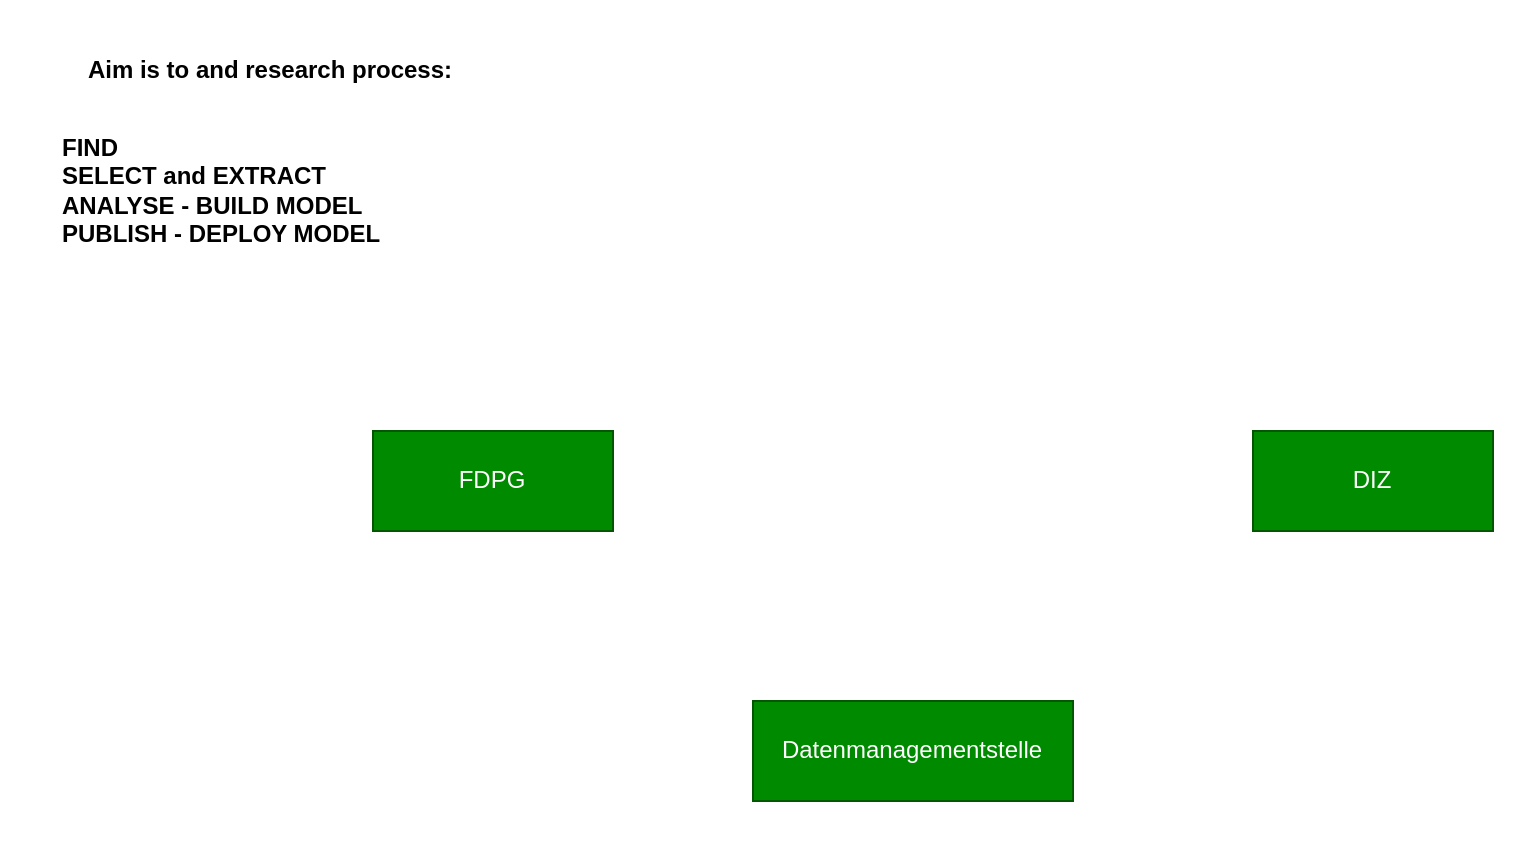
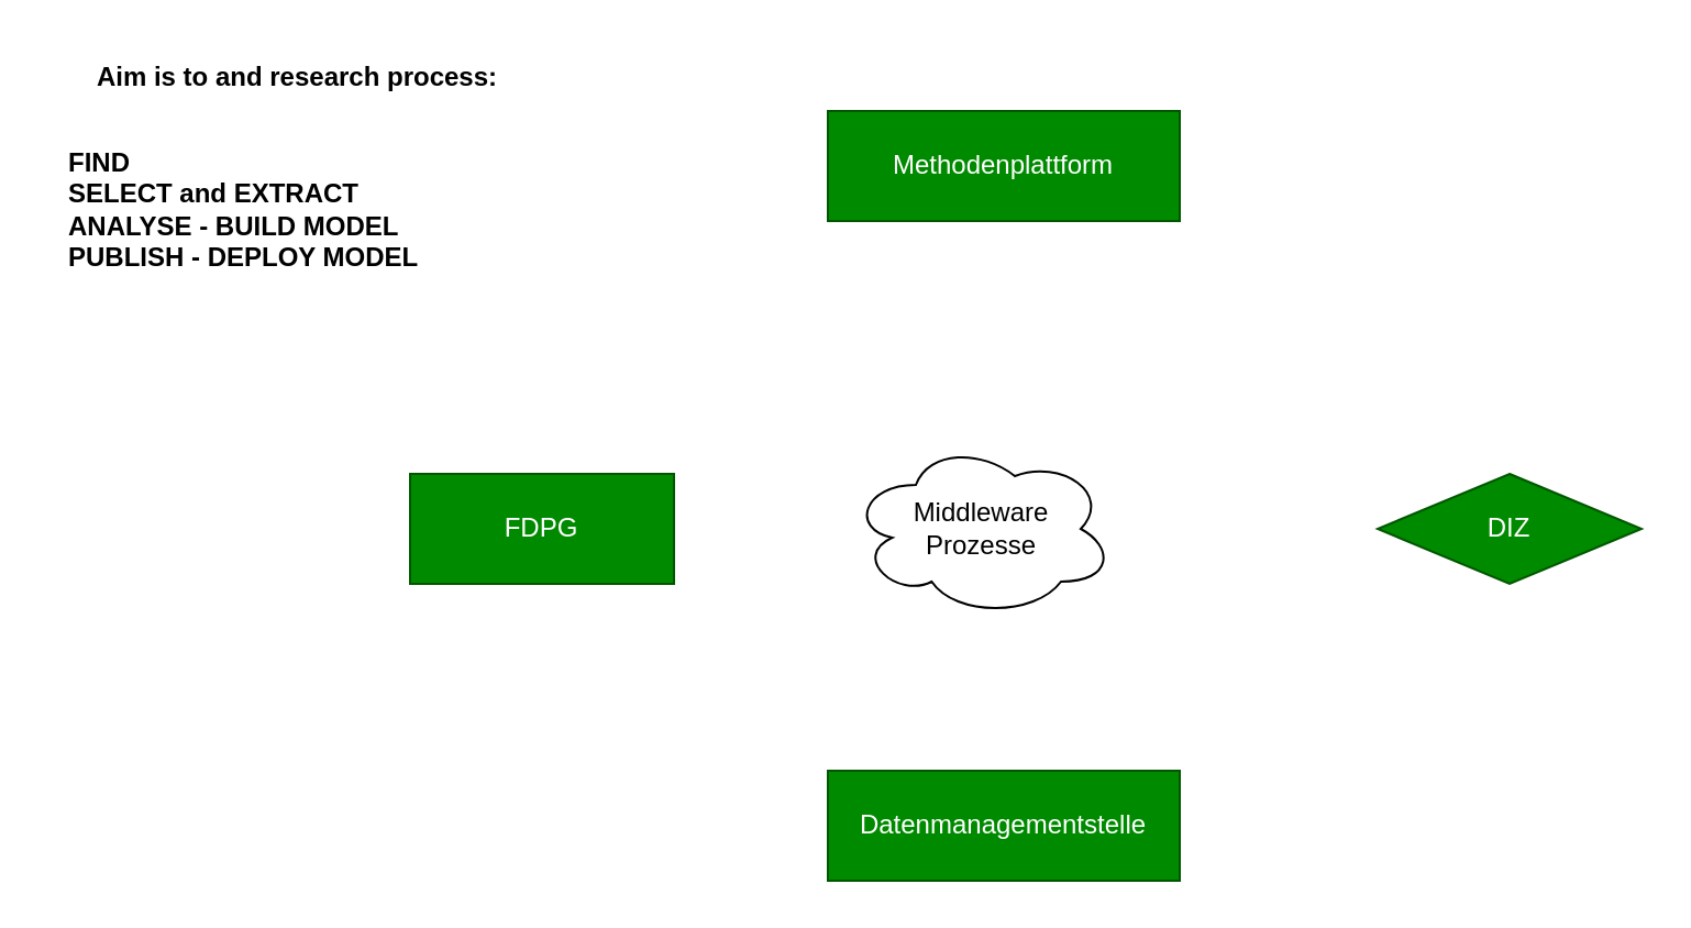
+ <mxCell id="5" value="Methodenplattform" style="rounded=0;whiteSpace=wrap;html=1;fillColor=#008a00;strokeColor=#005700;fontColor=#ffffff;" parent="1" vertex="1"><mxGeometry x="376" y="50" width="160" height="50" as="geometry" /></mxCell>
+ <mxCell id="6" value="Middleware&lt;br&gt;Prozesse" style="ellipse;shape=cloud;whiteSpace=wrap;html=1;" parent="1" vertex="1"><mxGeometry x="386" y="200" width="120" height="80" as="geometry" /></mxCell>
- <mxCell id="3" value="DIZ" style="rounded=0;whiteSpace=wrap;html=1;fillColor=#008a00;strokeColor=#005700;fontColor=#ffffff;" parent="1" vertex="1"><mxGeometry x="626.002" y="215.005" width="120" height="50" as="geometry" /></mxCell>
+ <mxCell id="3" value="DIZ" style="rhombus;whiteSpace=wrap;html=1;fillColor=#008a00;strokeColor=#005700;fontColor=#ffffff;" parent="1" vertex="1"><mxGeometry x="626.002" y="215.005" width="120" height="50" as="geometry" /></mxCell>
